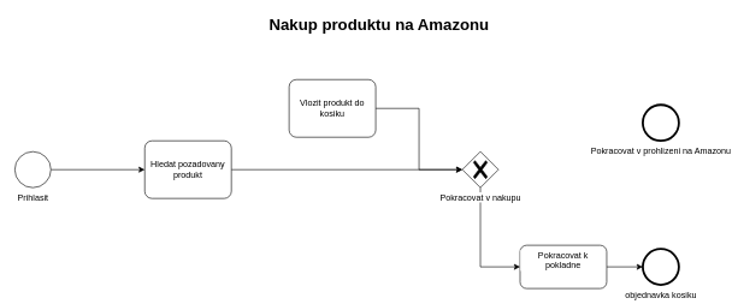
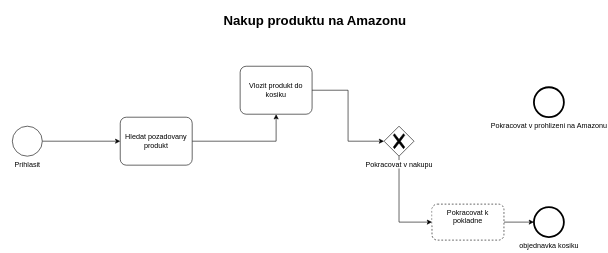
- <mxCell id="4" value="" style="edgeStyle=orthogonalEdgeStyle;rounded=0;orthogonalLoop=1;jettySize=auto;html=1;" edge="1" parent="1" source="5" target="9"><mxGeometry relative="1" as="geometry" /></mxCell>
+ <mxCell id="4" value="" style="edgeStyle=orthogonalEdgeStyle;rounded=0;orthogonalLoop=1;jettySize=auto;html=1;" edge="1" parent="1" source="5" target="7"><mxGeometry relative="1" as="geometry" /></mxCell>
- <mxCell id="13" value="Pokracovat k pokladne" style="rounded=1;whiteSpace=wrap;html=1;verticalAlign=top;labelBackgroundColor=#ffffff;" vertex="1" parent="1"><mxGeometry x="720" y="340" width="120" height="60" as="geometry" /></mxCell>
+ <mxCell id="13" value="Pokracovat k pokladne" style="rounded=1;whiteSpace=wrap;html=1;verticalAlign=top;labelBackgroundColor=#ffffff;dashed=1;" vertex="1" parent="1"><mxGeometry x="720" y="340" width="120" height="60" as="geometry" /></mxCell>
